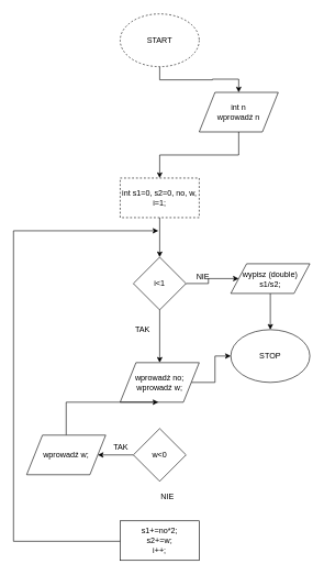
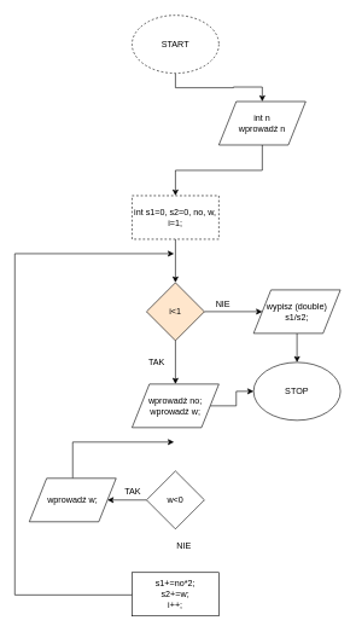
- <mxCell id="20" value="wypisz (double) &lt;br&gt;s1/s2;" style="shape=parallelogram;perimeter=parallelogramPerimeter;whiteSpace=wrap;html=1;" parent="1" vertex="1"><mxGeometry x="350" y="399" width="120" height="45" as="geometry" /></mxCell>
+ <mxCell id="20" value="wypisz (double) &lt;br&gt;s1/s2;" style="shape=parallelogram;perimeter=parallelogramPerimeter;whiteSpace=wrap;html=1;" parent="1" vertex="1"><mxGeometry x="350" y="399" width="120" height="60" as="geometry" /></mxCell>
- <mxCell id="10" value="i&amp;lt;1" style="rhombus;whiteSpace=wrap;html=1;" parent="1" vertex="1"><mxGeometry x="202" y="389" width="80" height="80" as="geometry" /></mxCell>
+ <mxCell id="10" value="i&amp;lt;1" style="rhombus;whiteSpace=wrap;html=1;fillColor=#ffe6cc;" parent="1" vertex="1"><mxGeometry x="202" y="389" width="80" height="80" as="geometry" /></mxCell>
- <mxCell id="12" value="wprowadż no;&lt;br&gt;wprowadź w;&lt;br&gt;" style="shape=parallelogram;perimeter=parallelogramPerimeter;whiteSpace=wrap;html=1;" parent="1" vertex="1"><mxGeometry x="182" y="549" width="120" height="60" as="geometry" /></mxCell>
+ <mxCell id="12" value="wprowadż no;&lt;br&gt;wprowadź w;&lt;br&gt;" style="shape=parallelogram;perimeter=parallelogramPerimeter;whiteSpace=wrap;html=1;" parent="1" vertex="1"><mxGeometry x="182" y="529" width="120" height="60" as="geometry" /></mxCell>
